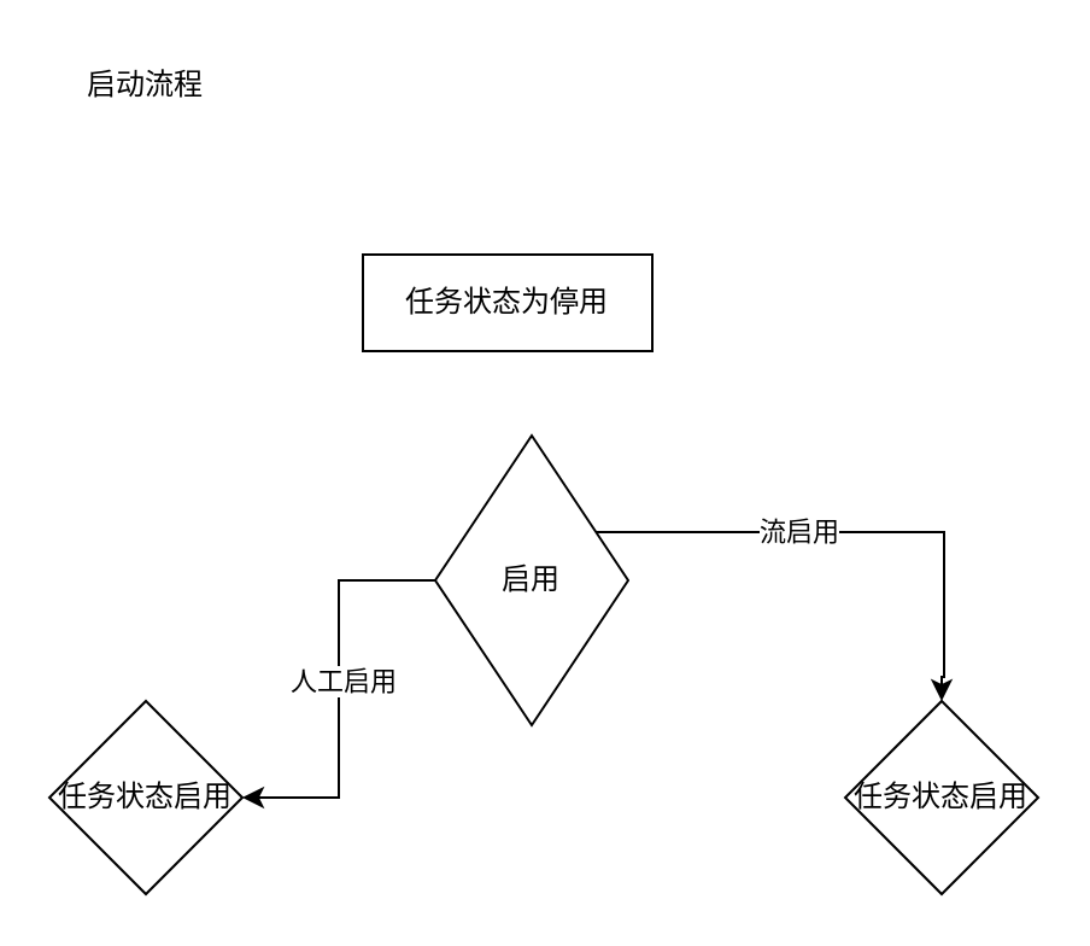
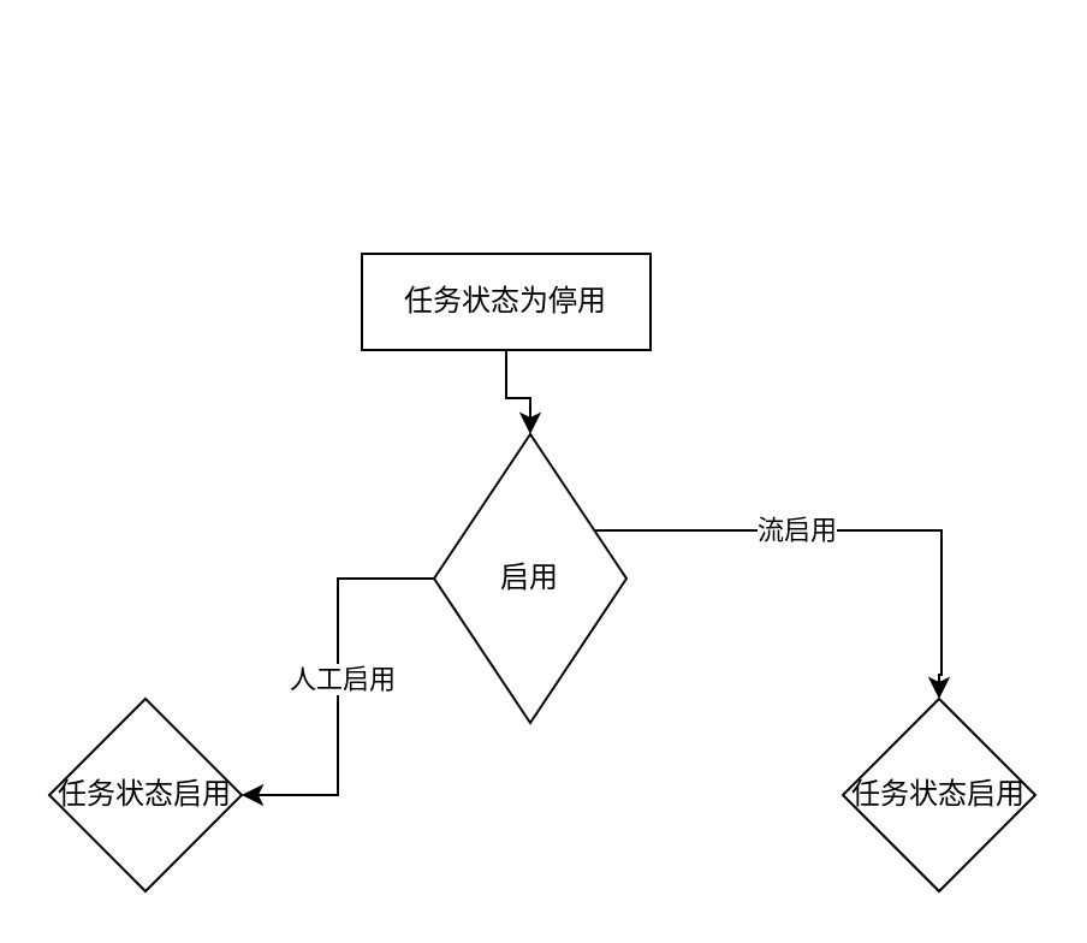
- <mxCell id="4" value="启动流程" style="text;html=1;align=center;verticalAlign=middle;whiteSpace=wrap;rounded=0;" vertex="1" parent="1"><mxGeometry x="30" y="20" width="60" height="30" as="geometry" /></mxCell>
+ <mxCell id="2" value="" style="edgeStyle=orthogonalEdgeStyle;rounded=0;orthogonalLoop=1;jettySize=auto;html=1;" edge="1" parent="1" source="3" target="9"><mxGeometry relative="1" as="geometry" /></mxCell>
